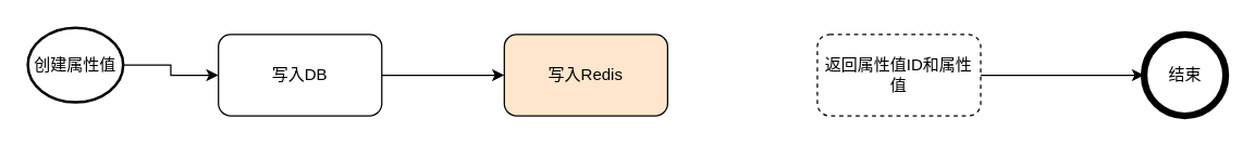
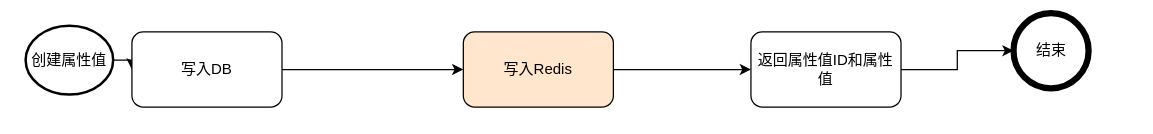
- <mxCell id="5" value="写入DB" style="rounded=1;whiteSpace=wrap;html=1;" vertex="1" parent="1"><mxGeometry x="160" y="25" width="120" height="60" as="geometry" /></mxCell>
+ <mxCell id="5" value="写入DB" style="rounded=1;whiteSpace=wrap;html=1;" vertex="1" parent="1"><mxGeometry x="105" y="25" width="120" height="60" as="geometry" /></mxCell>
+ <mxCell id="6" style="edgeStyle=orthogonalEdgeStyle;rounded=0;orthogonalLoop=1;jettySize=auto;html=1;exitX=1;exitY=0.5;exitDx=0;exitDy=0;" edge="1" parent="1" source="7" target="9"><mxGeometry relative="1" as="geometry" /></mxCell>
- <mxCell id="9" value="返回属性值ID和属性值" style="rounded=1;whiteSpace=wrap;html=1;dashed=1;" vertex="1" parent="1"><mxGeometry x="600" y="25" width="120" height="60" as="geometry" /></mxCell>
+ <mxCell id="9" value="返回属性值ID和属性值" style="rounded=1;whiteSpace=wrap;html=1;" vertex="1" parent="1"><mxGeometry x="600" y="25" width="120" height="60" as="geometry" /></mxCell>
- <mxCell id="10" value="结束" style="shape=ellipse;html=1;dashed=0;whitespace=wrap;aspect=fixed;strokeWidth=5;perimeter=ellipsePerimeter;" vertex="1" parent="1"><mxGeometry x="840" y="25" width="60" height="60" as="geometry" /></mxCell>
+ <mxCell id="10" value="结束" style="shape=ellipse;html=1;dashed=0;whitespace=wrap;aspect=fixed;strokeWidth=5;perimeter=ellipsePerimeter;" vertex="1" parent="1"><mxGeometry x="810" y="10" width="60" height="60" as="geometry" /></mxCell>
